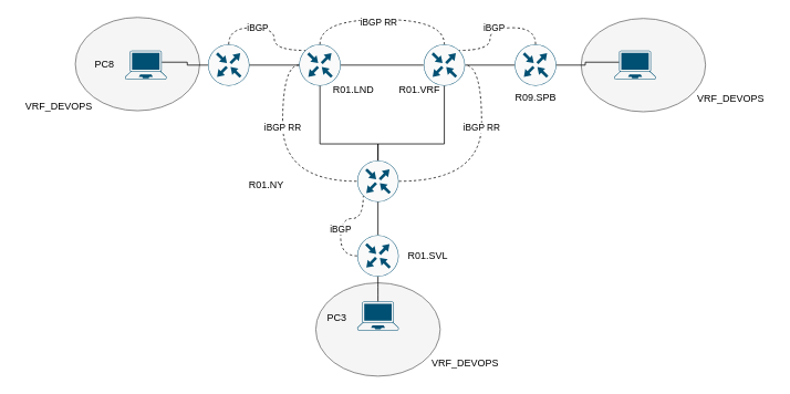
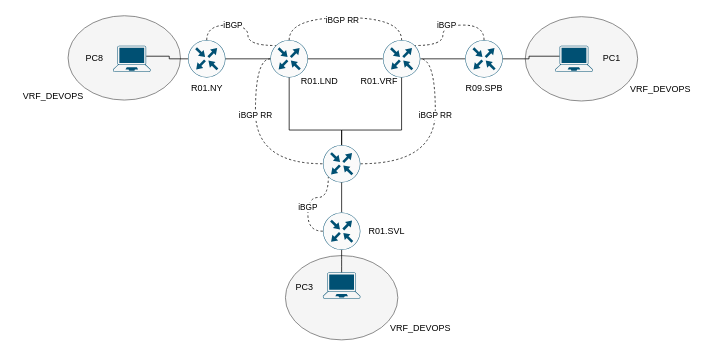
+ <mxCell id="26" value="PC1" style="text;html=1;align=center;verticalAlign=middle;resizable=0;points=[];autosize=1;strokeColor=none;fillColor=none;" parent="1" vertex="1"><mxGeometry x="790" y="63" width="50" height="30" as="geometry" /></mxCell>
- <mxCell id="27" value="R01.NY" style="text;html=1;align=center;verticalAlign=middle;resizable=0;points=[];autosize=1;strokeColor=none;fillColor=none;" parent="1" vertex="1"><mxGeometry x="285" y="208" width="70" height="30" as="geometry" /></mxCell>
+ <mxCell id="27" value="R01.NY" style="text;html=1;align=center;verticalAlign=middle;resizable=0;points=[];autosize=1;strokeColor=none;fillColor=none;" parent="1" vertex="1"><mxGeometry x="240" y="103" width="70" height="30" as="geometry" /></mxCell>
